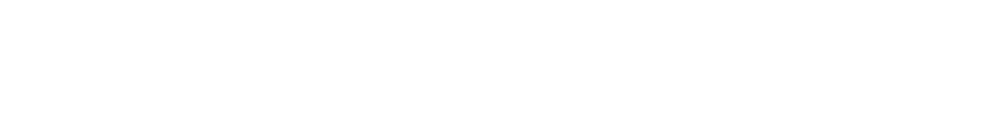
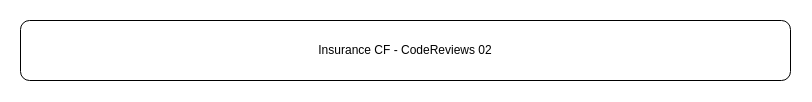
+ <mxCell id="2" value="Insurance CF - CodeReviews 02" style="rounded=1;whiteSpace=wrap;html=1;" vertex="1" parent="1"><mxGeometry x="20" y="20" width="770" height="60" as="geometry" /></mxCell>
